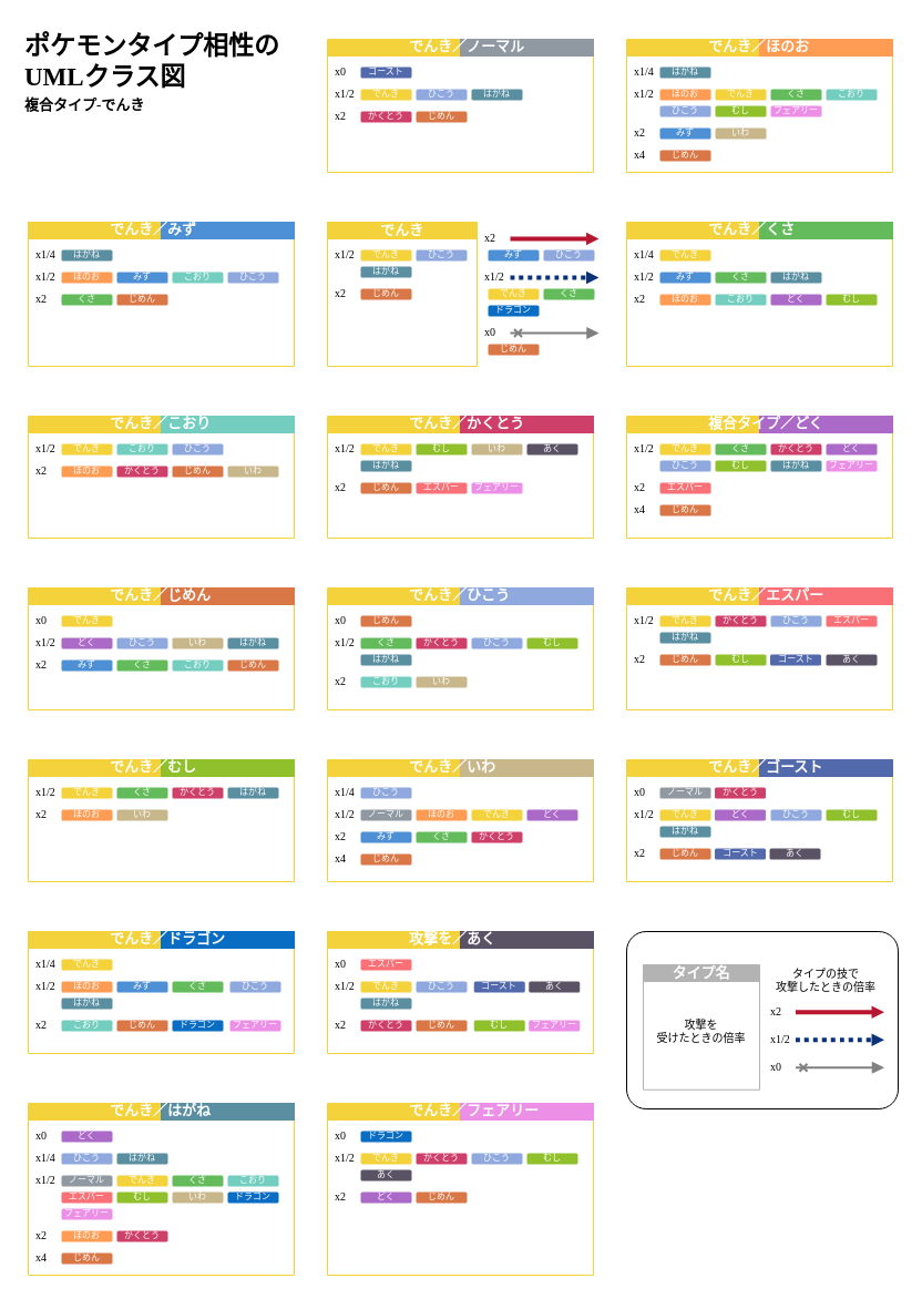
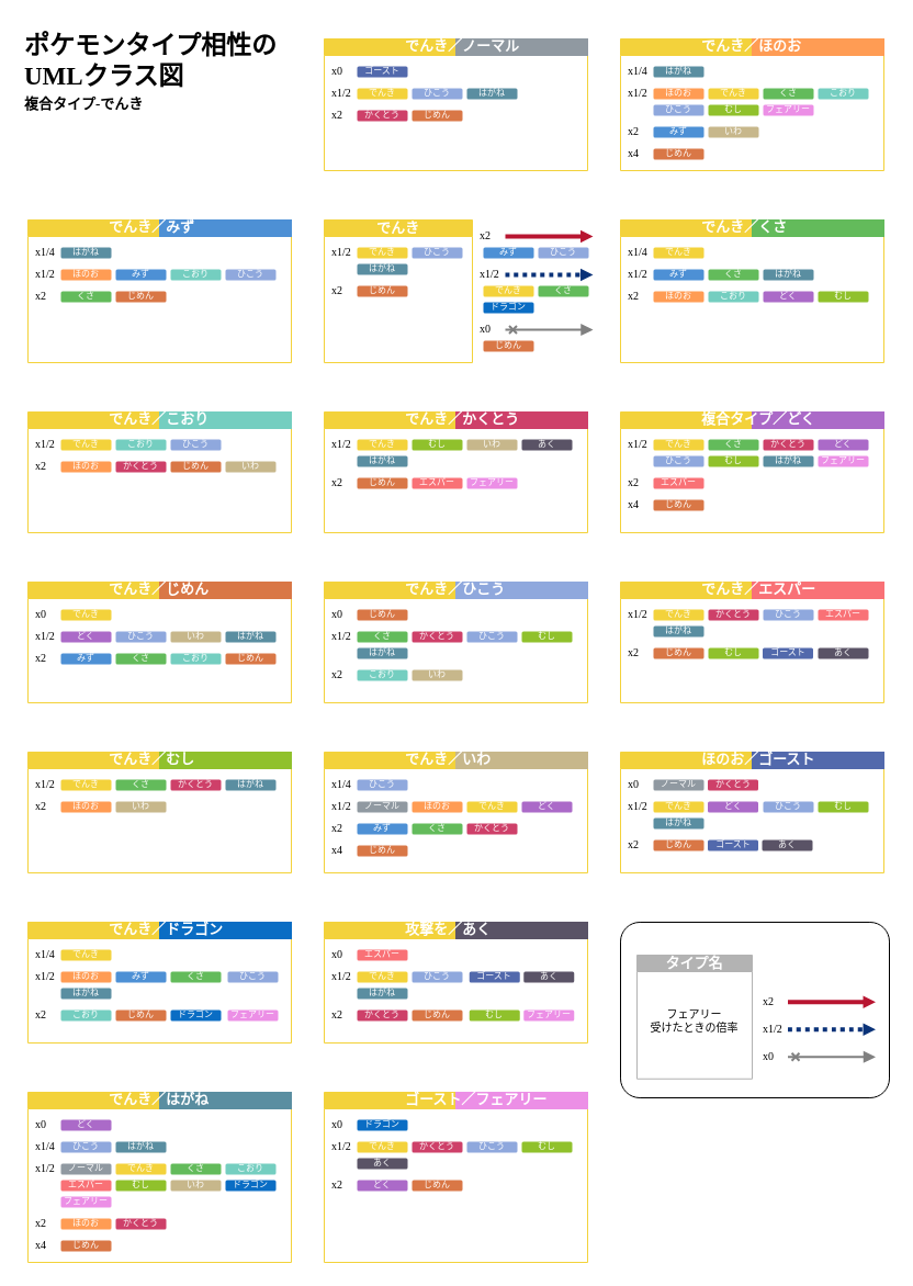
- <mxCell id="206" value="&lt;p style=&quot;line-height: 100%;&quot;&gt;&lt;font style=&quot;font-size: 13px;&quot;&gt;&lt;b&gt;でんき／ゴースト&lt;/b&gt;&lt;/font&gt;&lt;/p&gt;" style="text;strokeColor=none;fillColor=none;align=left;verticalAlign=middle;whiteSpace=wrap;rounded=0;shadow=0;glass=0;comic=0;sketch=0;fillStyle=auto;strokeWidth=1;fontFamily=Noto Sans JP;fontSource=https%3A%2F%2Ffonts.googleapis.com%2Fcss%3Ffamily%3DNoto%2BSans%2BJP;fontSize=16;fontColor=#FFFFFF;spacing=0;html=1;spacingRight=0;spacingTop=-4;spacingLeft=74;" vertex="1" parent="202"><mxGeometry width="240" height="15" as="geometry" /></mxCell>
+ <mxCell id="206" value="&lt;p style=&quot;line-height: 100%;&quot;&gt;&lt;font style=&quot;font-size: 13px;&quot;&gt;&lt;b&gt;ほのお／ゴースト&lt;/b&gt;&lt;/font&gt;&lt;/p&gt;" style="text;strokeColor=none;fillColor=none;align=left;verticalAlign=middle;whiteSpace=wrap;rounded=0;shadow=0;glass=0;comic=0;sketch=0;fillStyle=auto;strokeWidth=1;fontFamily=Noto Sans JP;fontSource=https%3A%2F%2Ffonts.googleapis.com%2Fcss%3Ffamily%3DNoto%2BSans%2BJP;fontSize=16;fontColor=#FFFFFF;spacing=0;html=1;spacingRight=0;spacingTop=-4;spacingLeft=74;" vertex="1" parent="202"><mxGeometry width="240" height="15" as="geometry" /></mxCell>
- <mxCell id="5" value="タイプの技で&lt;br&gt;攻撃したときの倍率" style="text;html=1;strokeColor=none;fillColor=none;align=center;verticalAlign=middle;whiteSpace=wrap;rounded=0;labelBackgroundColor=none;labelBorderColor=none;fontSize=10;fontColor=#000000;fontFamily=Noto Sans JP;fontSource=https%3A%2F%2Ffonts.googleapis.com%2Fcss%3Ffamily%3DNoto%2BSans%2BJP;" parent="1" vertex="1"><mxGeometry x="685" y="870" width="120" height="27" as="geometry" /></mxCell>
- <mxCell id="4" value="攻撃を&lt;br&gt;受けたときの倍率" style="text;html=1;strokeColor=none;fillColor=none;align=center;verticalAlign=middle;whiteSpace=wrap;rounded=0;labelBackgroundColor=none;labelBorderColor=none;fontSize=10;fontColor=#000000;fontFamily=Noto Sans JP;fontSource=https%3A%2F%2Ffonts.googleapis.com%2Fcss%3Ffamily%3DNoto%2BSans%2BJP;" parent="3" vertex="1"><mxGeometry y="40" width="105" height="40" as="geometry" /></mxCell>
+ <mxCell id="4" value="フェアリー&lt;br&gt;受けたときの倍率" style="text;html=1;strokeColor=none;fillColor=none;align=center;verticalAlign=middle;whiteSpace=wrap;rounded=0;labelBackgroundColor=none;labelBorderColor=none;fontSize=10;fontColor=#000000;fontFamily=Noto Sans JP;fontSource=https%3A%2F%2Ffonts.googleapis.com%2Fcss%3Ffamily%3DNoto%2BSans%2BJP;" parent="3" vertex="1"><mxGeometry y="40" width="105" height="40" as="geometry" /></mxCell>
- <mxCell id="277" value="&lt;p style=&quot;line-height: 100%;&quot;&gt;&lt;font style=&quot;font-size: 13px;&quot;&gt;&lt;b&gt;でんき／フェアリー&lt;/b&gt;&lt;/font&gt;&lt;/p&gt;" style="text;strokeColor=none;fillColor=none;align=left;verticalAlign=middle;whiteSpace=wrap;rounded=0;shadow=0;glass=0;comic=0;sketch=0;fillStyle=auto;strokeWidth=1;fontFamily=Noto Sans JP;fontSource=https%3A%2F%2Ffonts.googleapis.com%2Fcss%3Ffamily%3DNoto%2BSans%2BJP;fontSize=16;fontColor=#FFFFFF;spacing=0;html=1;spacingRight=0;spacingTop=-4;spacingLeft=74;" vertex="1" parent="273"><mxGeometry width="240" height="15" as="geometry" /></mxCell>
+ <mxCell id="277" value="&lt;p style=&quot;line-height: 100%;&quot;&gt;&lt;font style=&quot;font-size: 13px;&quot;&gt;&lt;b&gt;ゴースト／フェアリー&lt;/b&gt;&lt;/font&gt;&lt;/p&gt;" style="text;strokeColor=none;fillColor=none;align=left;verticalAlign=middle;whiteSpace=wrap;rounded=0;shadow=0;glass=0;comic=0;sketch=0;fillStyle=auto;strokeWidth=1;fontFamily=Noto Sans JP;fontSource=https%3A%2F%2Ffonts.googleapis.com%2Fcss%3Ffamily%3DNoto%2BSans%2BJP;fontSize=16;fontColor=#FFFFFF;spacing=0;html=1;spacingRight=0;spacingTop=-4;spacingLeft=74;" vertex="1" parent="273"><mxGeometry width="240" height="15" as="geometry" /></mxCell>
